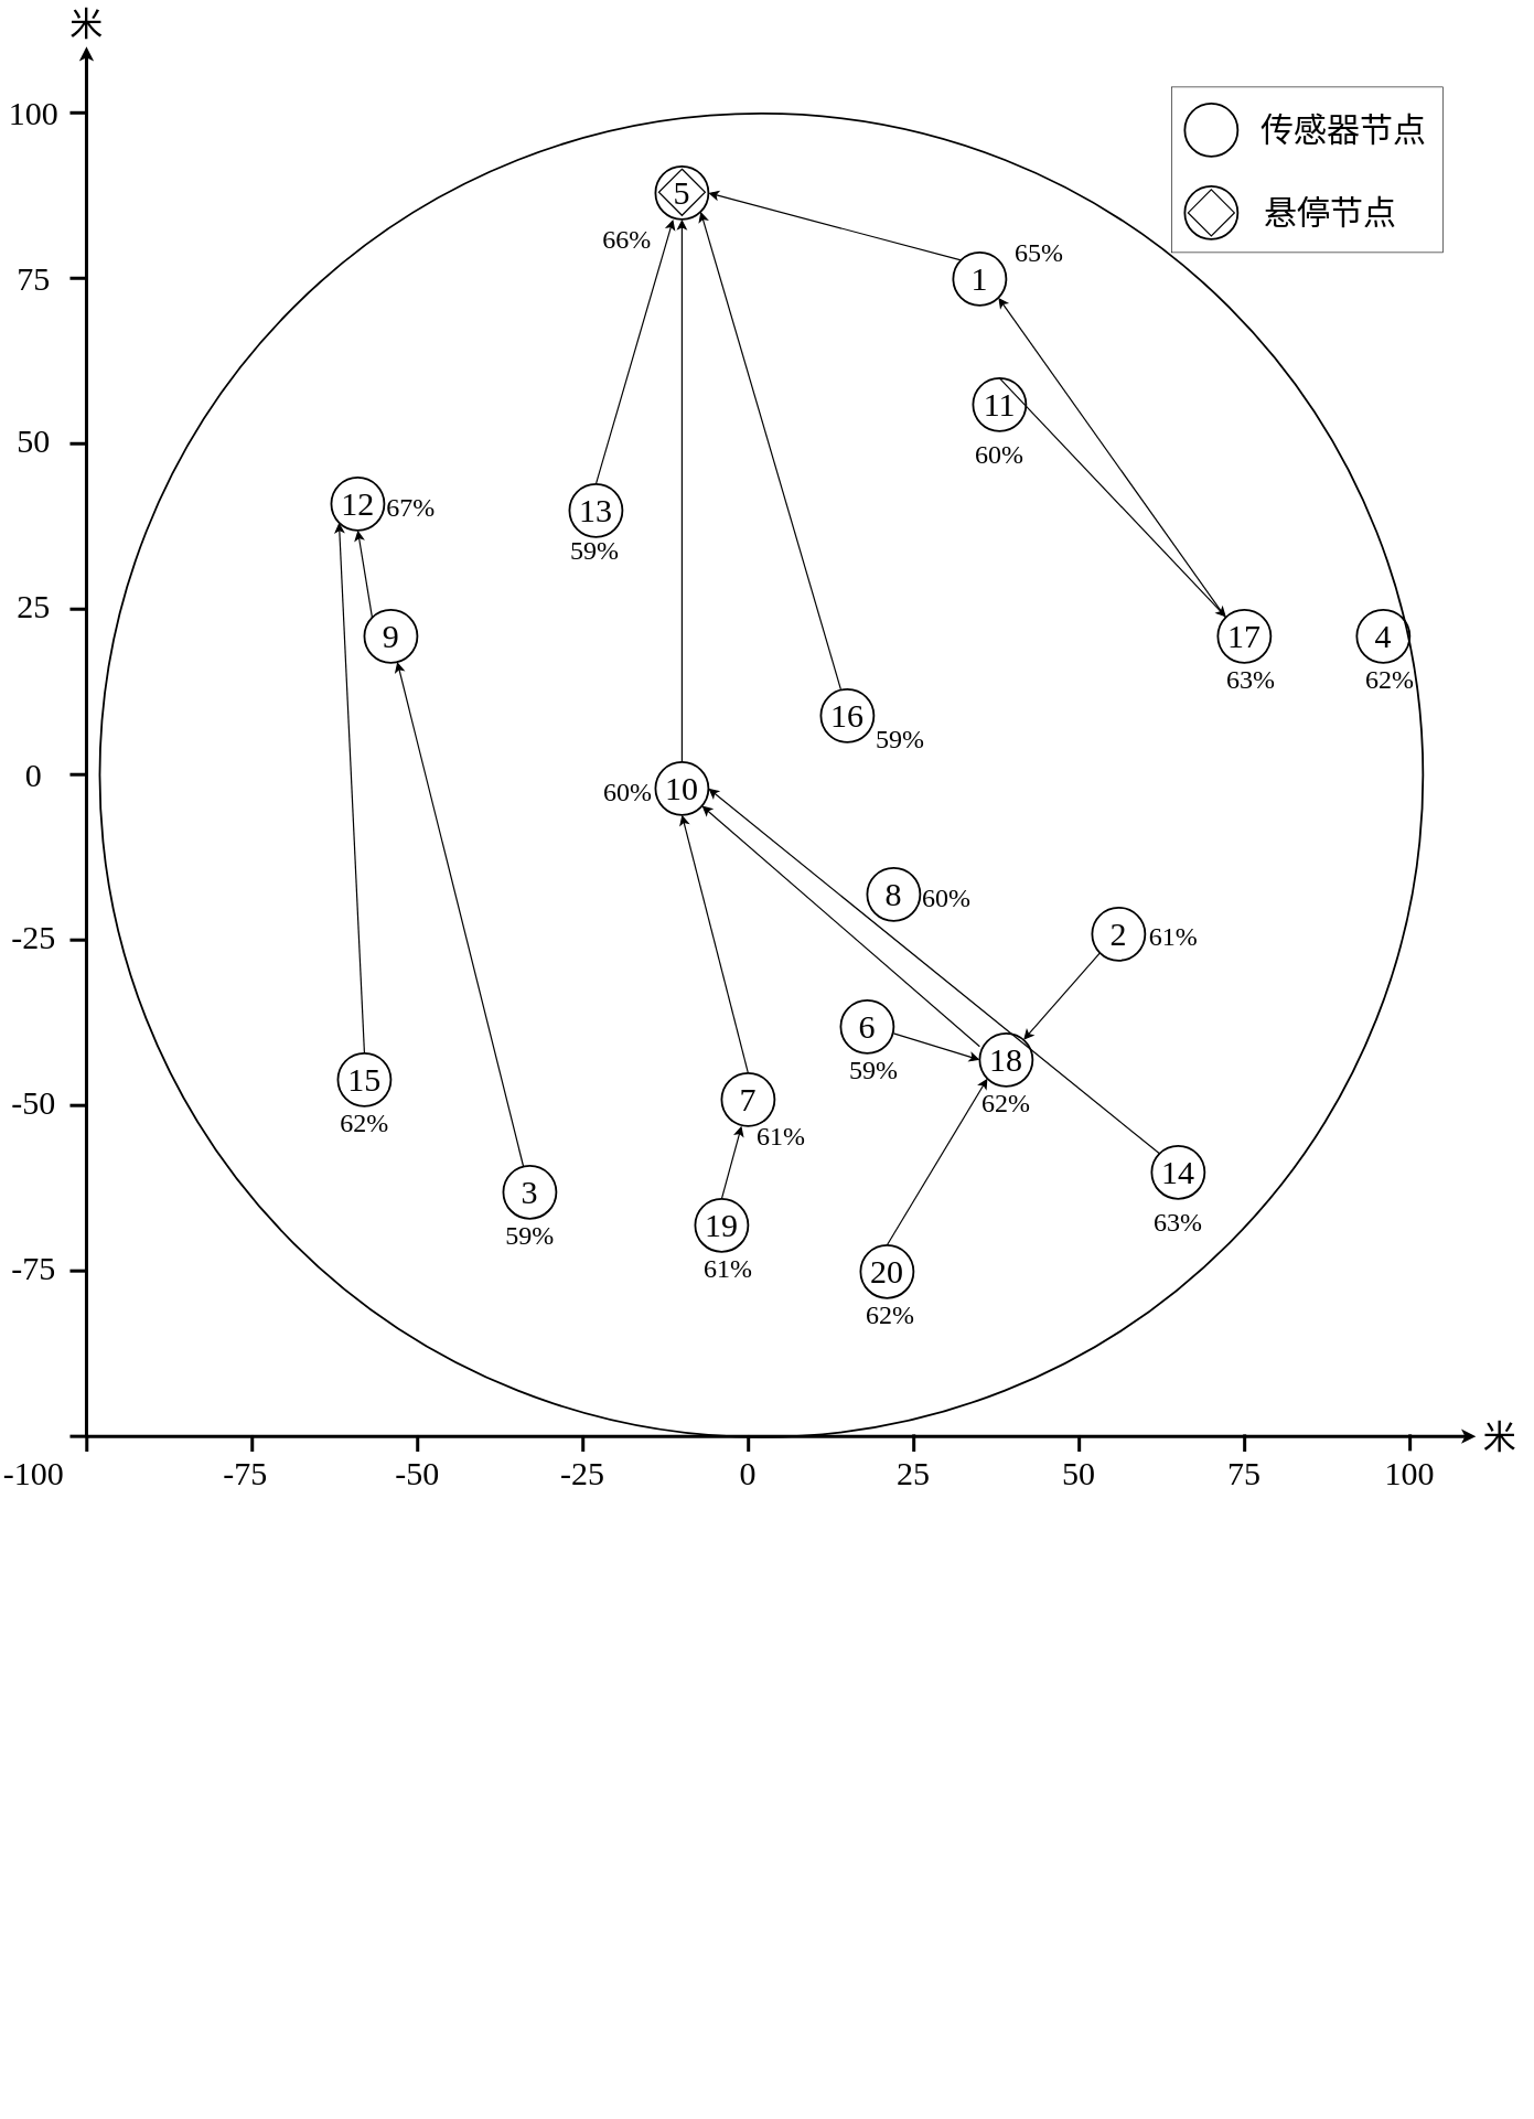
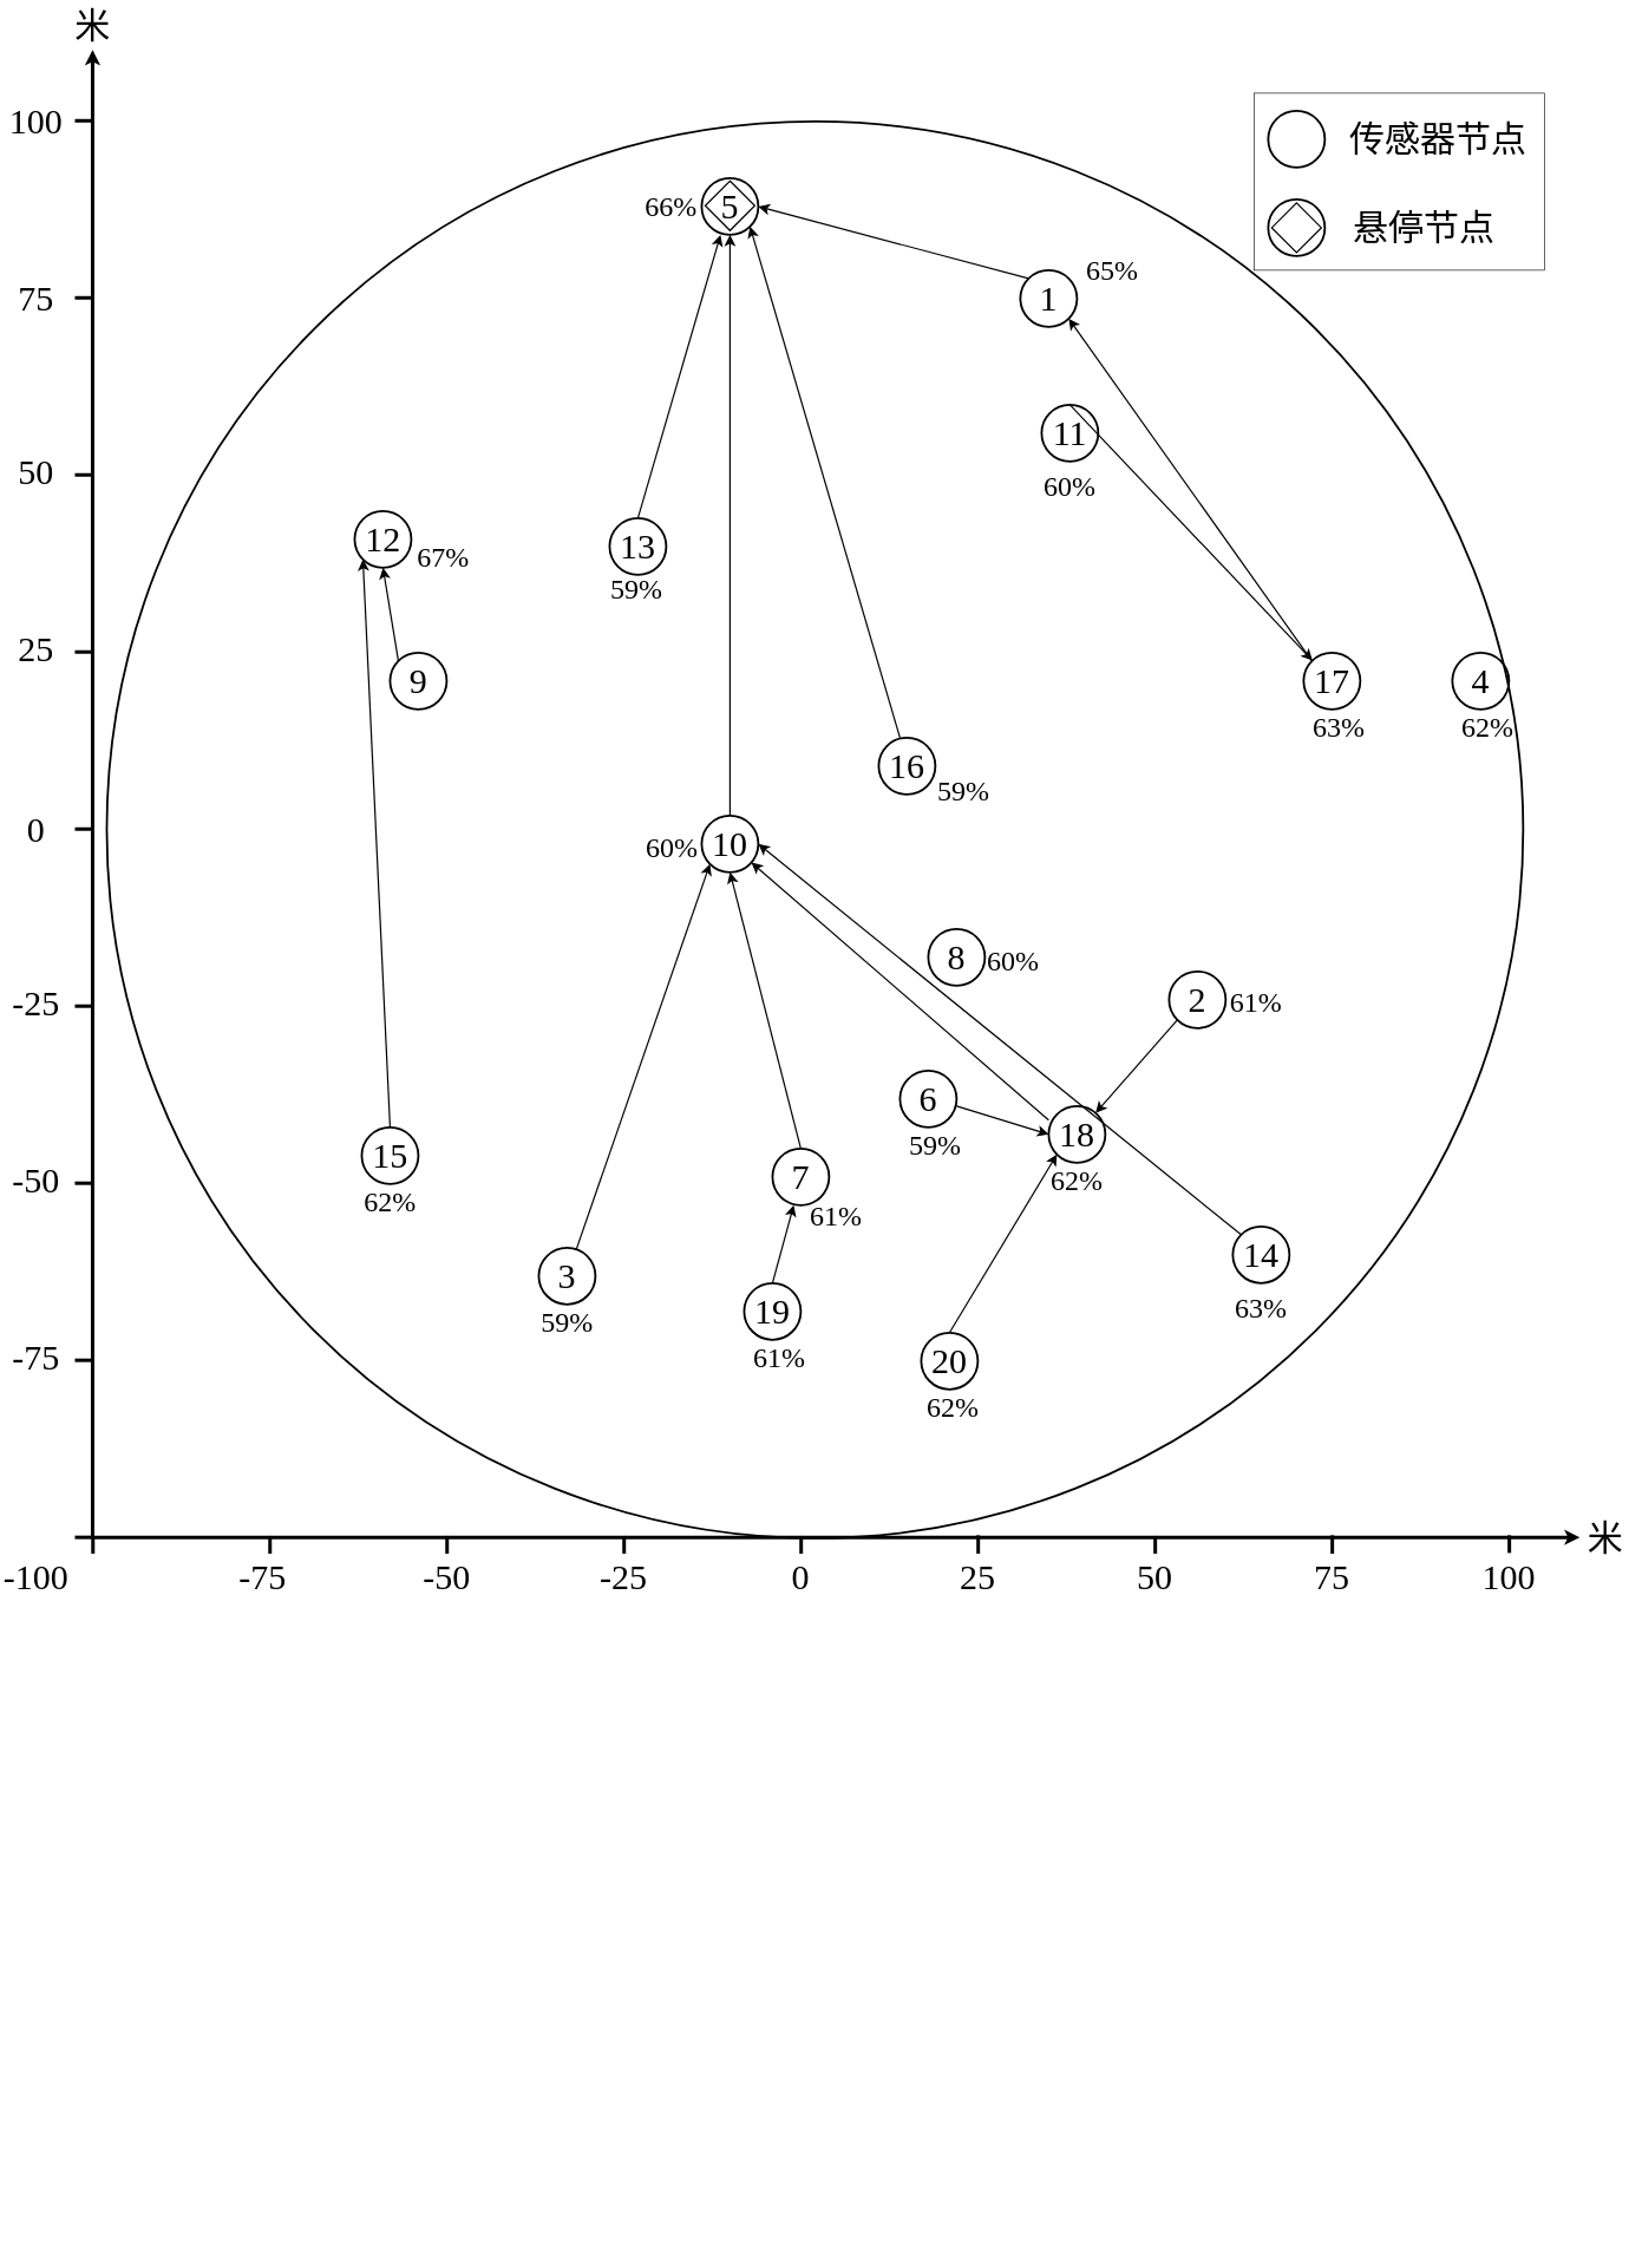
- <mxCell id="88" value="&lt;font face=&quot;Times New Roman&quot; style=&quot;font-size: 40px&quot;&gt;66%&lt;/font&gt;" style="text;html=1;strokeColor=none;fillColor=none;align=center;verticalAlign=middle;whiteSpace=wrap;rounded=0;" vertex="1" parent="36"><mxGeometry x="897" y="326" width="60" height="30" as="geometry" /></mxCell>
+ <mxCell id="88" value="&lt;font face=&quot;Times New Roman&quot; style=&quot;font-size: 40px&quot;&gt;66%&lt;/font&gt;" style="text;html=1;strokeColor=none;fillColor=none;align=center;verticalAlign=middle;whiteSpace=wrap;rounded=0;" vertex="1" parent="36"><mxGeometry x="897" y="256" width="60" height="30" as="geometry" /></mxCell>
- <mxCell id="86" value="&lt;font face=&quot;Times New Roman&quot; style=&quot;font-size: 40px&quot;&gt;67%&lt;/font&gt;" style="text;html=1;strokeColor=none;fillColor=none;align=center;verticalAlign=middle;whiteSpace=wrap;rounded=0;" vertex="1" parent="36"><mxGeometry x="570" y="731" width="60" height="30" as="geometry" /></mxCell>
+ <mxCell id="86" value="&lt;font face=&quot;Times New Roman&quot; style=&quot;font-size: 40px&quot;&gt;67%&lt;/font&gt;" style="text;html=1;strokeColor=none;fillColor=none;align=center;verticalAlign=middle;whiteSpace=wrap;rounded=0;" vertex="1" parent="36"><mxGeometry x="575" y="751" width="60" height="30" as="geometry" /></mxCell>
- <mxCell id="7" style="edgeStyle=none;html=1;endSize=10;strokeWidth=2;" edge="1" parent="1" source="8" target="15"><mxGeometry relative="1" as="geometry" /></mxCell>
+ <mxCell id="7" style="edgeStyle=none;html=1;entryX=0;entryY=0;entryDx=0;entryDy=0;endSize=10;strokeWidth=2;" edge="1" parent="1" source="8" target="16"><mxGeometry relative="1" as="geometry" /></mxCell>
